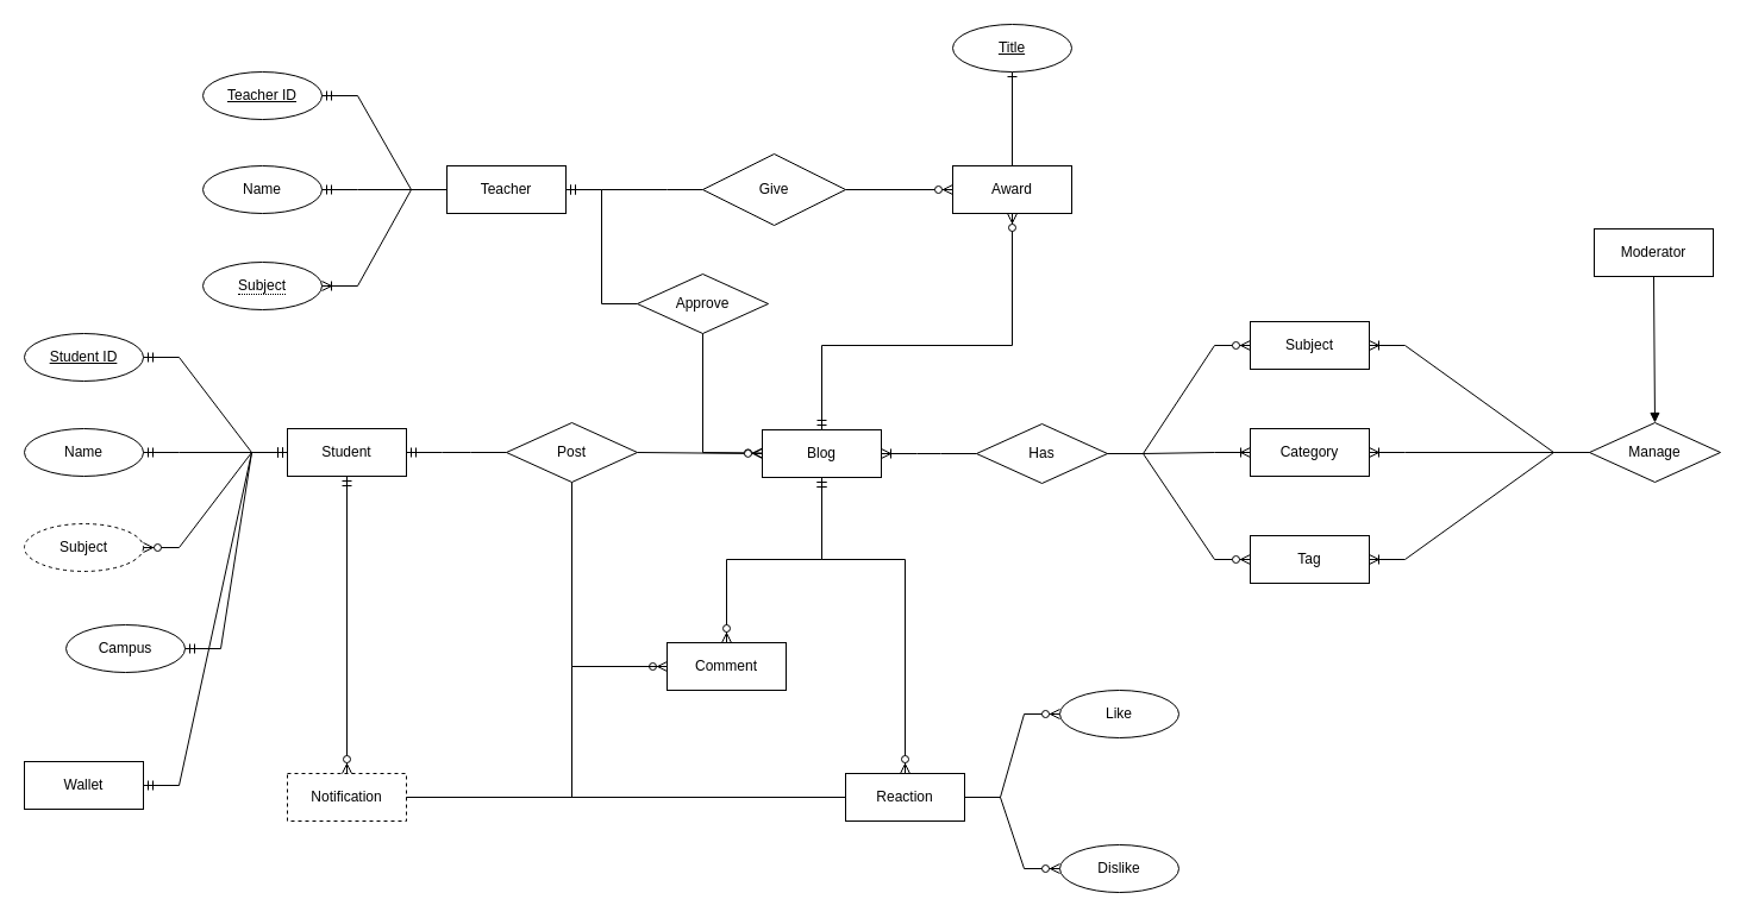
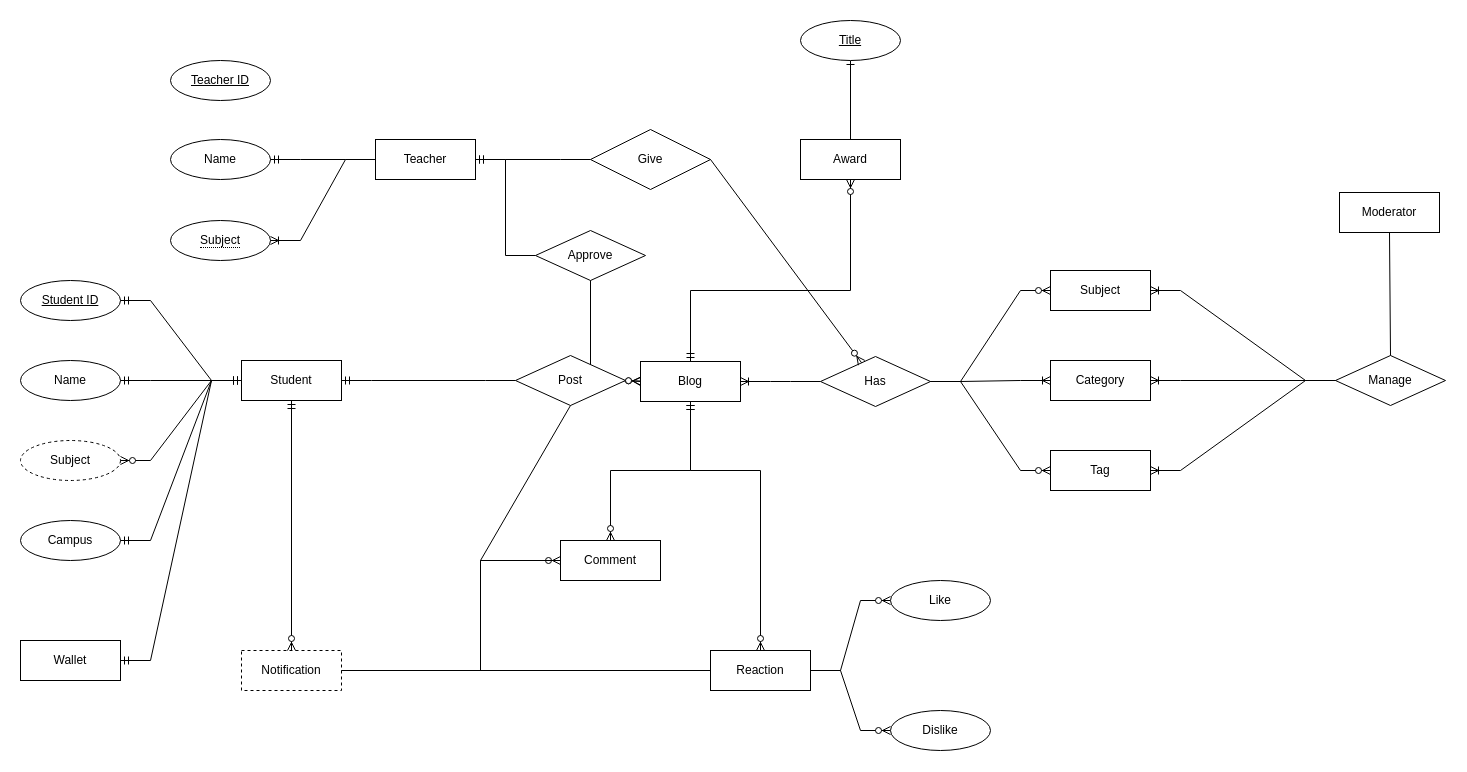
- <mxCell id="32" value="" style="edgeStyle=entityRelationEdgeStyle;fontSize=12;html=1;endArrow=ERmandOne;rounded=0;exitX=0;exitY=0.5;exitDx=0;exitDy=0;entryX=1;entryY=0.5;entryDx=0;entryDy=0;" edge="1" parent="1" source="3" target="11"><mxGeometry width="100" height="100" relative="1" as="geometry"><mxPoint x="250" y="390" as="sourcePoint" /><mxPoint x="150" y="310" as="targetPoint" /></mxGeometry></mxCell>
- <mxCell id="27" value="" style="fontSize=12;html=1;endArrow=ERzeroToMany;endFill=1;rounded=0;exitX=1;exitY=0.5;exitDx=0;exitDy=0;entryX=0;entryY=0.5;entryDx=0;entryDy=0;" edge="1" parent="1" source="26" target="28"><mxGeometry width="100" height="100" relative="1" as="geometry"><mxPoint x="760" y="189" as="sourcePoint" /><mxPoint x="790" y="159" as="targetPoint" /></mxGeometry></mxCell>
+ <mxCell id="27" value="" style="fontSize=12;html=1;endArrow=ERzeroToMany;endFill=1;rounded=0;exitX=1;exitY=0.5;exitDx=0;exitDy=0;" edge="1" parent="1" source="26" target="18"><mxGeometry width="100" height="100" relative="1" as="geometry"><mxPoint x="760" y="189" as="sourcePoint" /><mxPoint x="790" y="159" as="targetPoint" /></mxGeometry></mxCell>
- <mxCell id="52" value="" style="endArrow=block;html=1;rounded=0;exitX=0.5;exitY=1;exitDx=0;exitDy=0;entryX=0.5;entryY=0;entryDx=0;entryDy=0;" edge="1" parent="1" source="4" target="48"><mxGeometry relative="1" as="geometry"><mxPoint x="1200" y="420" as="sourcePoint" /><mxPoint x="1360" y="420" as="targetPoint" /></mxGeometry></mxCell>
+ <mxCell id="52" value="" style="endArrow=none;html=1;rounded=0;exitX=0.5;exitY=1;exitDx=0;exitDy=0;entryX=0.5;entryY=0;entryDx=0;entryDy=0;" edge="1" parent="1" source="4" target="48"><mxGeometry relative="1" as="geometry"><mxPoint x="1200" y="420" as="sourcePoint" /><mxPoint x="1360" y="420" as="targetPoint" /></mxGeometry></mxCell>
- <mxCell id="15" value="Post" style="shape=rhombus;perimeter=rhombusPerimeter;whiteSpace=wrap;html=1;align=center;" vertex="1" parent="1"><mxGeometry x="425" y="355" width="110" height="50" as="geometry" /></mxCell>
+ <mxCell id="15" value="Post" style="shape=rhombus;perimeter=rhombusPerimeter;whiteSpace=wrap;html=1;align=center;" vertex="1" parent="1"><mxGeometry x="515" y="355" width="110" height="50" as="geometry" /></mxCell>
- <mxCell id="53" value="Campus" style="ellipse;whiteSpace=wrap;html=1;align=center;" vertex="1" parent="1"><mxGeometry x="55" y="525" width="100" height="40" as="geometry" /></mxCell>
+ <mxCell id="53" value="Campus" style="ellipse;whiteSpace=wrap;html=1;align=center;" vertex="1" parent="1"><mxGeometry x="20" y="520" width="100" height="40" as="geometry" /></mxCell>
